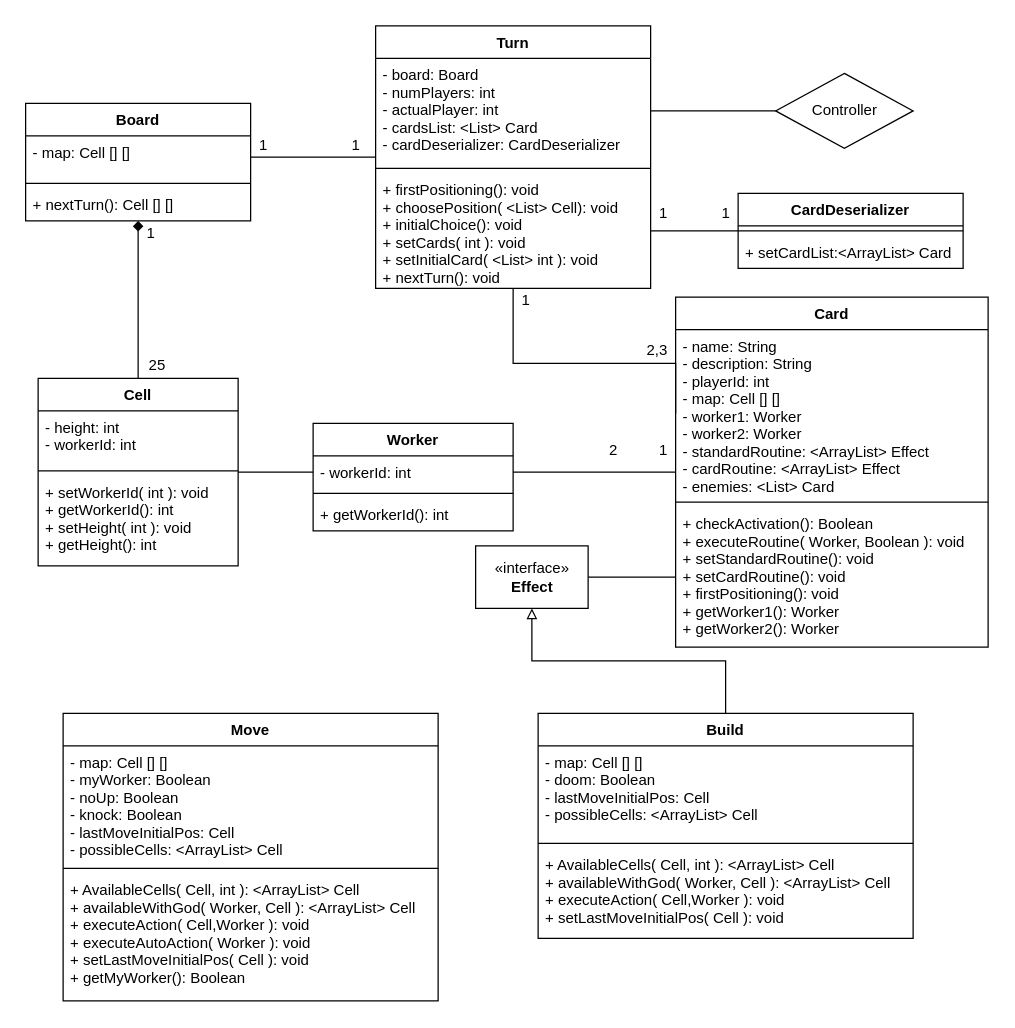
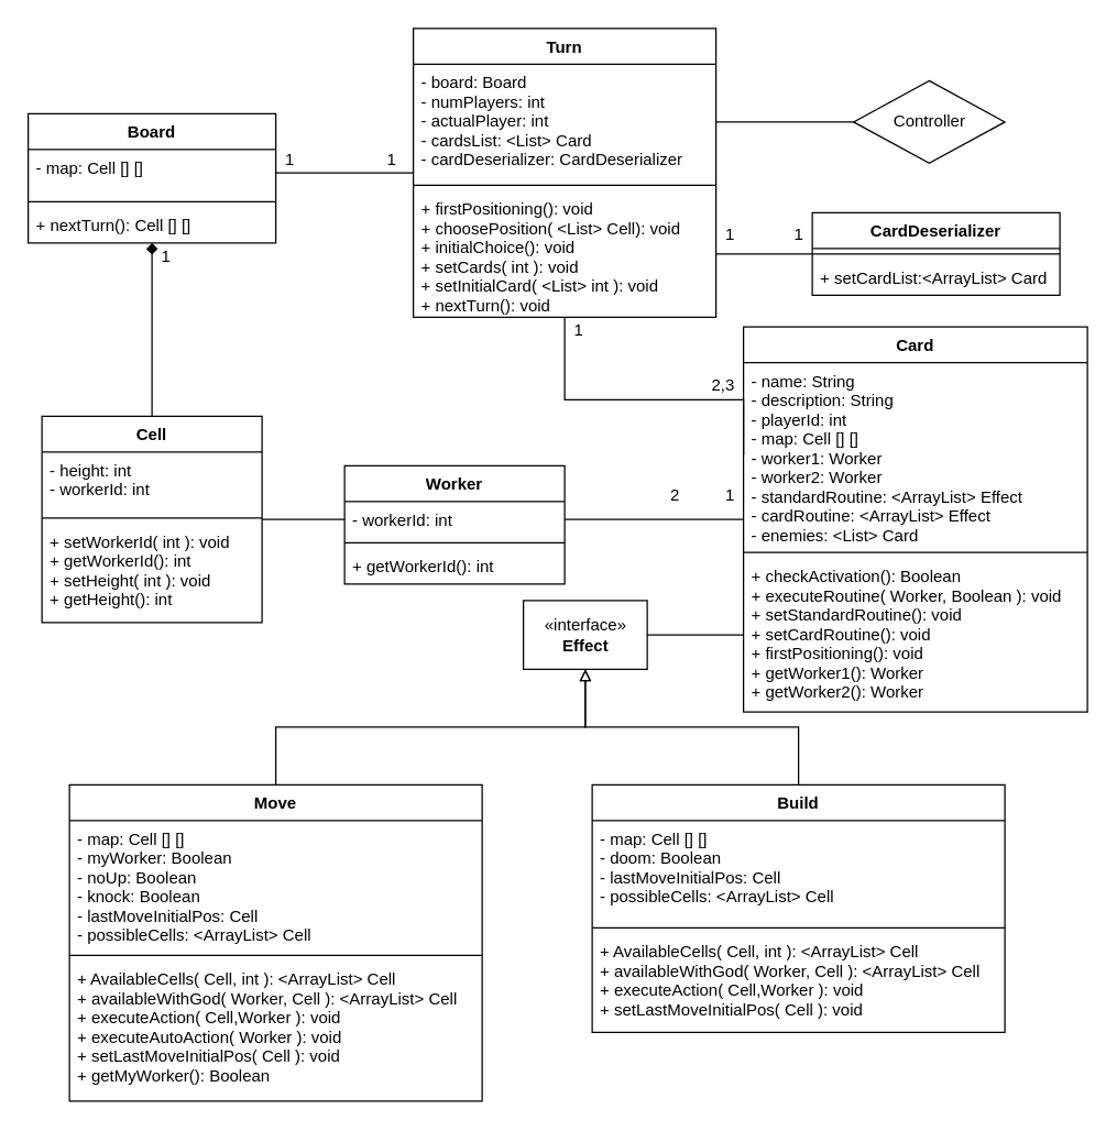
- <mxCell id="48" value="25" style="text;html=1;align=center;verticalAlign=middle;resizable=0;points=[];autosize=1;" vertex="1" parent="1"><mxGeometry x="110" y="282" width="30" height="20" as="geometry" /></mxCell>
+ <mxCell id="6" style="edgeStyle=orthogonalEdgeStyle;rounded=0;orthogonalLoop=1;jettySize=auto;html=1;exitX=0.5;exitY=0;exitDx=0;exitDy=0;endArrow=block;endFill=0;" edge="1" parent="1" source="37" target="3"><mxGeometry relative="1" as="geometry" /></mxCell>
